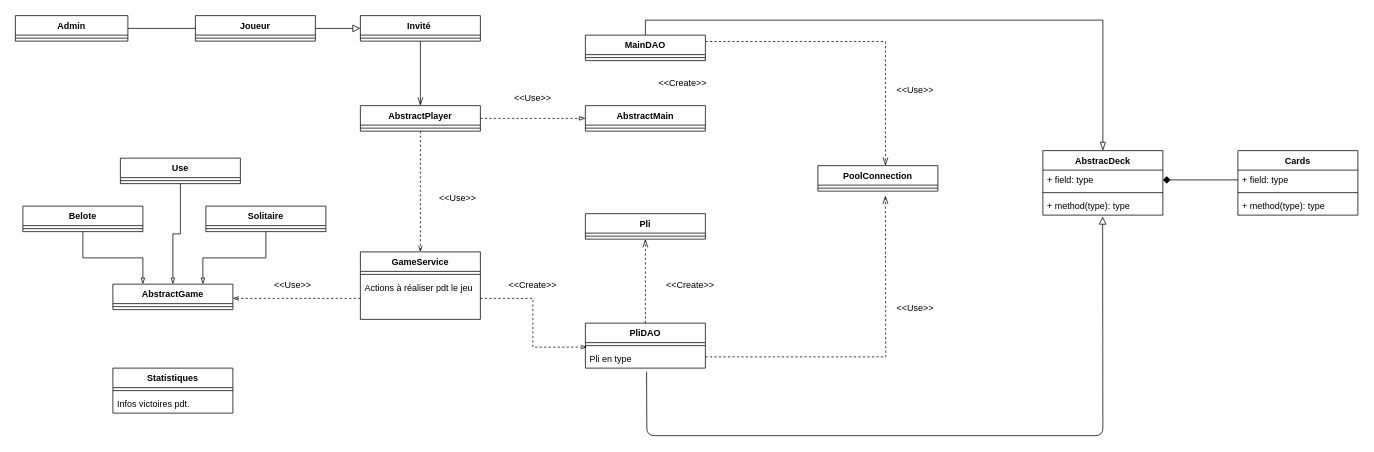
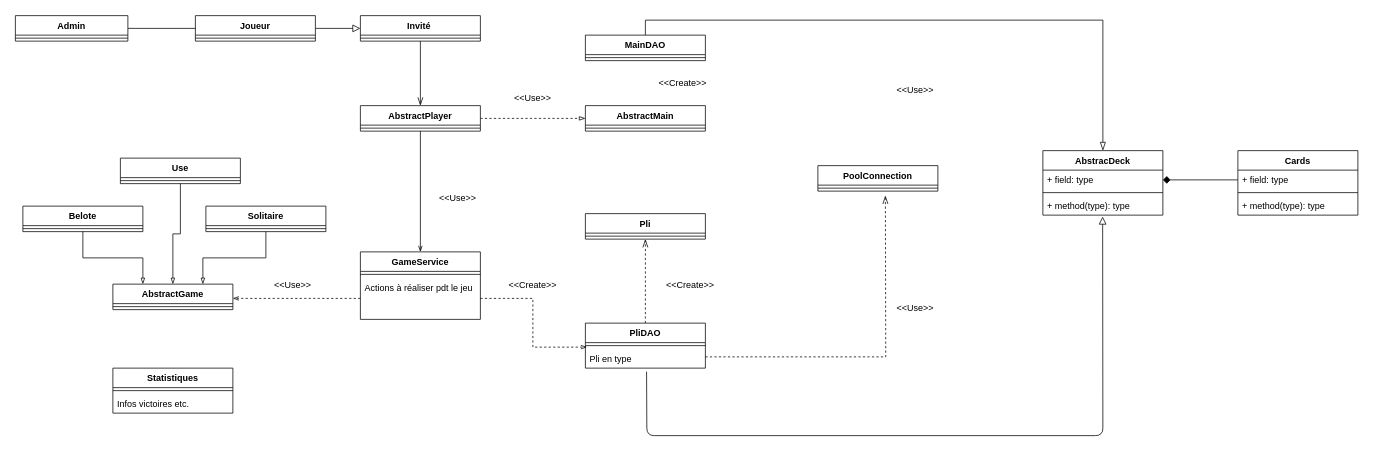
- <mxCell id="25" style="edgeStyle=orthogonalEdgeStyle;rounded=0;orthogonalLoop=1;jettySize=auto;html=1;exitX=1;exitY=0.25;exitDx=0;exitDy=0;entryX=0.563;entryY=0;entryDx=0;entryDy=0;entryPerimeter=0;endArrow=openThin;endFill=0;endSize=9;strokeWidth=1;fontColor=none;dashed=1;" edge="1" parent="1" source="27" target="44"><mxGeometry relative="1" as="geometry" /></mxCell>
- <mxCell id="18" style="edgeStyle=orthogonalEdgeStyle;rounded=0;orthogonalLoop=1;jettySize=auto;html=1;exitX=0.5;exitY=1;exitDx=0;exitDy=0;entryX=0.5;entryY=0;entryDx=0;entryDy=0;dashed=1;endArrow=openThin;endFill=0;fontColor=none;" edge="1" parent="1" source="20" target="14"><mxGeometry relative="1" as="geometry" /></mxCell>
+ <mxCell id="18" style="edgeStyle=orthogonalEdgeStyle;rounded=0;orthogonalLoop=1;jettySize=auto;html=1;exitX=0.5;exitY=1;exitDx=0;exitDy=0;entryX=0.5;entryY=0;entryDx=0;entryDy=0;dashed=0;endArrow=openThin;endFill=0;fontColor=none;" edge="1" parent="1" source="20" target="14"><mxGeometry relative="1" as="geometry" /></mxCell>
- <mxCell id="32" value="Infos victoires pdt. " style="text;strokeColor=none;fillColor=none;align=left;verticalAlign=top;spacingLeft=4;spacingRight=4;overflow=hidden;rotatable=0;points=[[0,0.5],[1,0.5]];portConstraint=eastwest;" vertex="1" parent="30"><mxGeometry y="34" width="160" height="26" as="geometry" /></mxCell>
+ <mxCell id="32" value="Infos victoires etc. " style="text;strokeColor=none;fillColor=none;align=left;verticalAlign=top;spacingLeft=4;spacingRight=4;overflow=hidden;rotatable=0;points=[[0,0.5],[1,0.5]];portConstraint=eastwest;" vertex="1" parent="30"><mxGeometry y="34" width="160" height="26" as="geometry" /></mxCell>
